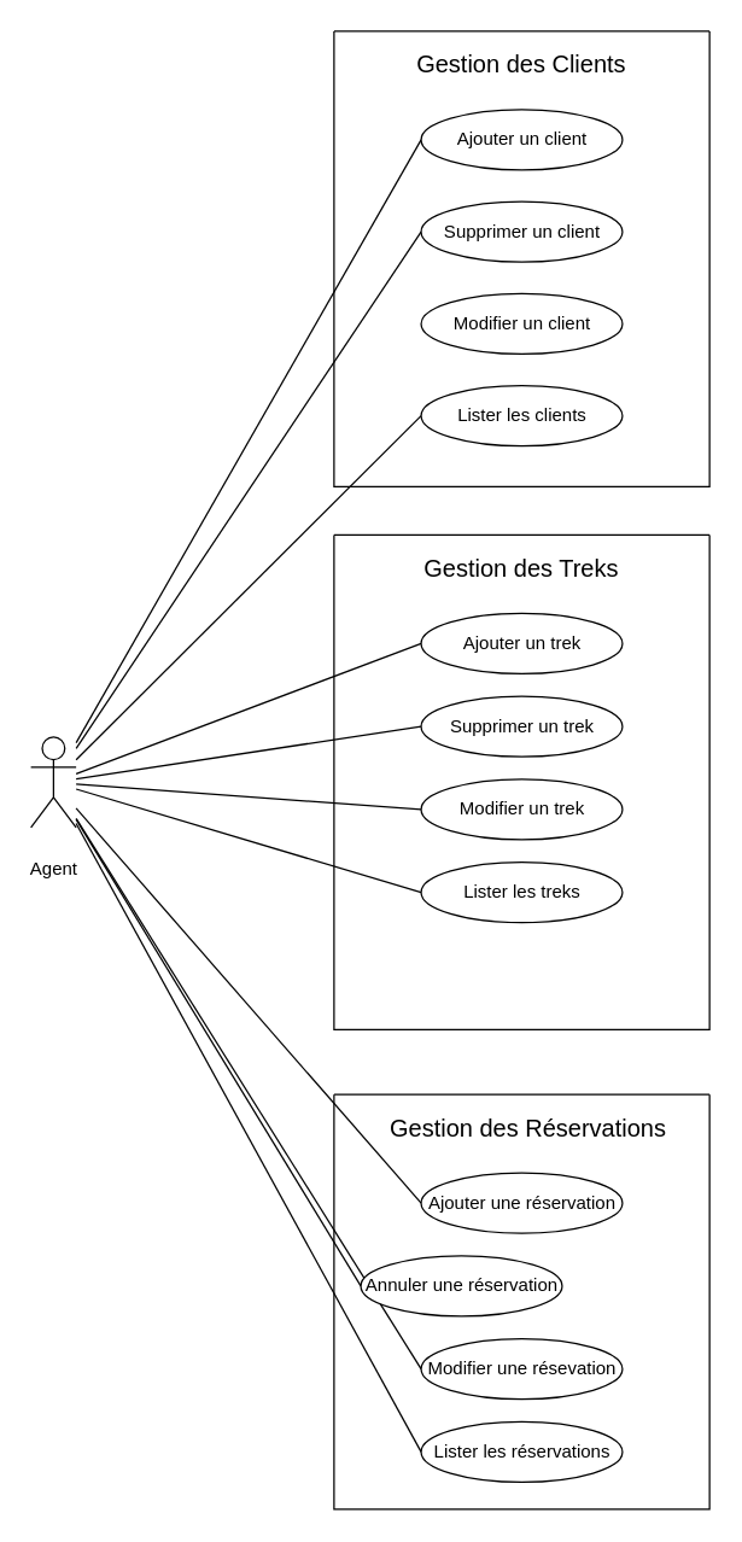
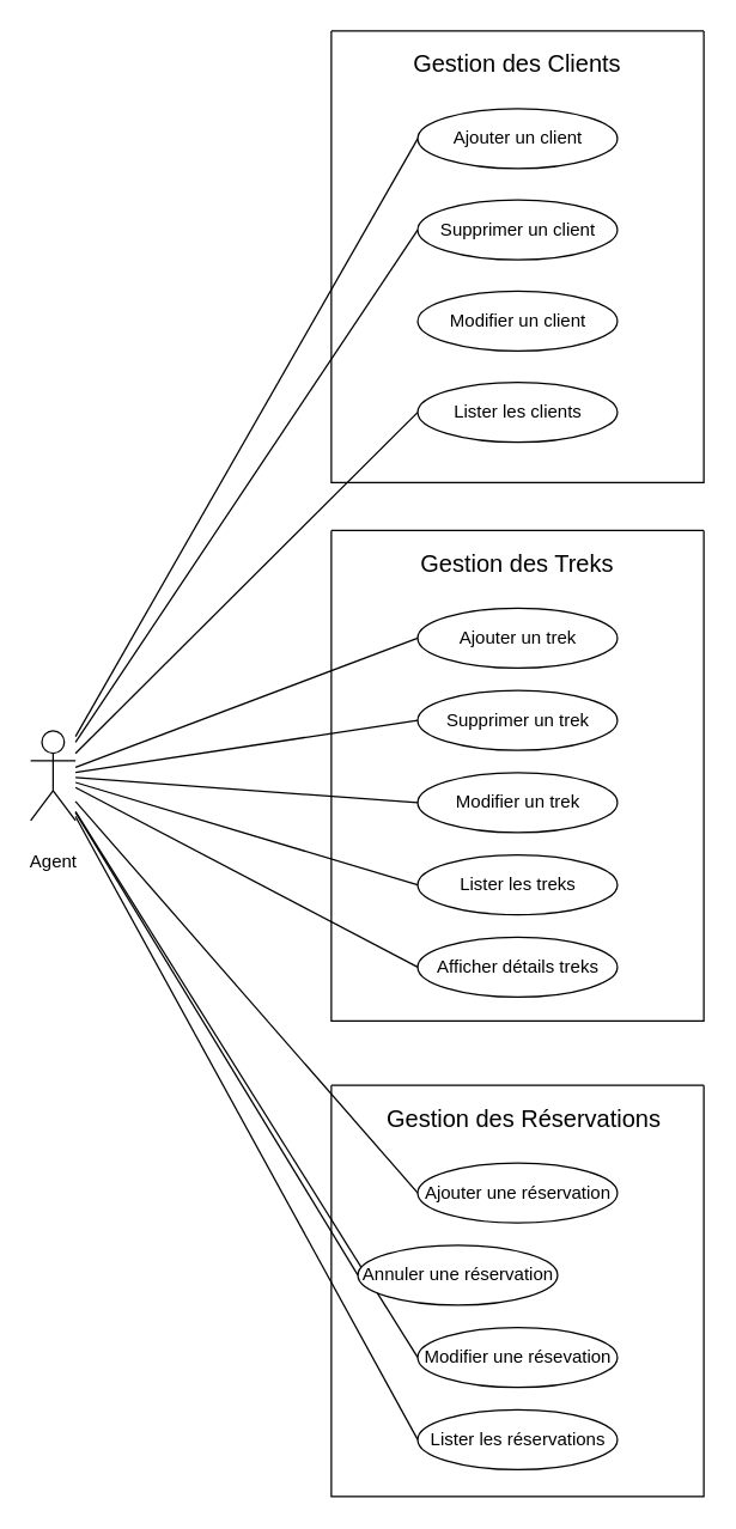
+ <mxCell id="9" style="edgeStyle=none;curved=1;rounded=0;orthogonalLoop=1;jettySize=auto;html=1;entryX=0;entryY=0.5;entryDx=0;entryDy=0;fontSize=12;startSize=8;endSize=8;endArrow=none;endFill=0;" edge="1" parent="1" source="14" target="27"><mxGeometry relative="1" as="geometry" /></mxCell>
+ <mxCell id="27" value="Afficher détails treks" style="ellipse;whiteSpace=wrap;html=1;align=center;" vertex="1" parent="21"><mxGeometry x="57.75" y="272" width="133.5" height="40" as="geometry" /></mxCell>
